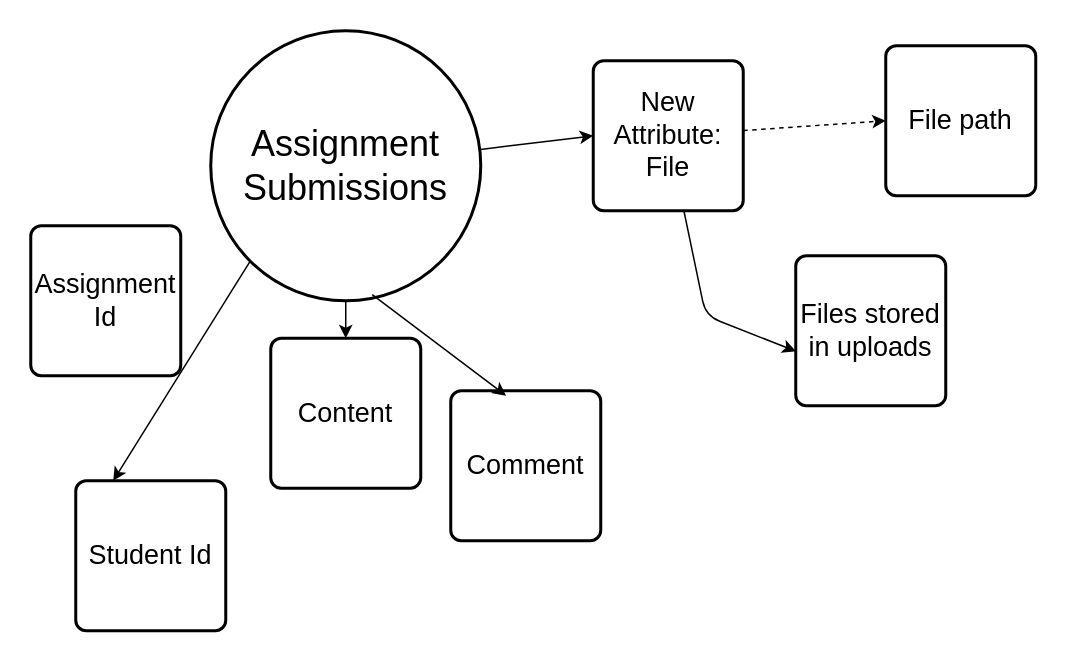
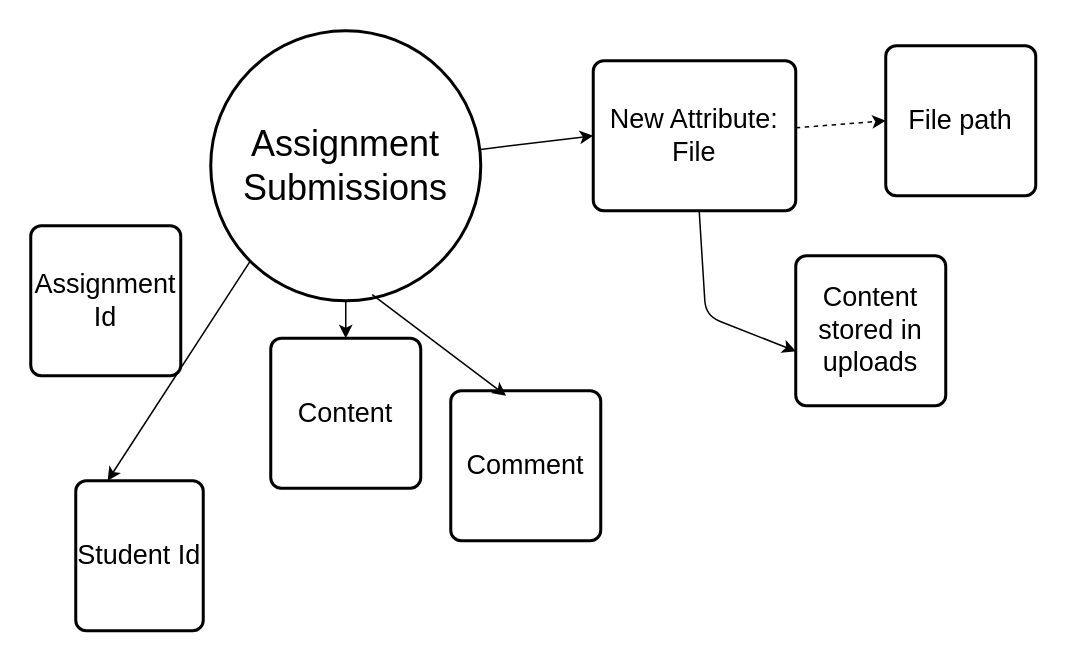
- <mxCell id="10" value="&lt;span style=&quot;font-size: 18px;&quot;&gt;New Attribute:&lt;/span&gt;&lt;div&gt;&lt;span style=&quot;font-size: 18px;&quot;&gt;File&lt;/span&gt;&lt;/div&gt;" style="rounded=1;whiteSpace=wrap;html=1;absoluteArcSize=1;arcSize=14;strokeWidth=2;" vertex="1" parent="1"><mxGeometry x="395" y="40" width="100" height="100" as="geometry" /></mxCell>
+ <mxCell id="10" value="&lt;span style=&quot;font-size: 18px;&quot;&gt;New Attribute:&lt;/span&gt;&lt;div&gt;&lt;span style=&quot;font-size: 18px;&quot;&gt;File&lt;/span&gt;&lt;/div&gt;" style="rounded=1;whiteSpace=wrap;html=1;absoluteArcSize=1;arcSize=14;strokeWidth=2;" vertex="1" parent="1"><mxGeometry x="395" y="40" width="135" height="100" as="geometry" /></mxCell>
- <mxCell id="13" value="&lt;span style=&quot;font-size: 18px;&quot;&gt;Files stored in uploads&lt;/span&gt;" style="rounded=1;whiteSpace=wrap;html=1;absoluteArcSize=1;arcSize=14;strokeWidth=2;" vertex="1" parent="1"><mxGeometry x="530" y="170" width="100" height="100" as="geometry" /></mxCell>
+ <mxCell id="13" value="&lt;span style=&quot;font-size: 18px;&quot;&gt;Content stored in uploads&lt;/span&gt;" style="rounded=1;whiteSpace=wrap;html=1;absoluteArcSize=1;arcSize=14;strokeWidth=2;" vertex="1" parent="1"><mxGeometry x="530" y="170" width="100" height="100" as="geometry" /></mxCell>
- <mxCell id="9" value="&lt;span style=&quot;font-size: 18px;&quot;&gt;Student Id&lt;/span&gt;" style="rounded=1;whiteSpace=wrap;html=1;absoluteArcSize=1;arcSize=14;strokeWidth=2;" vertex="1" parent="1"><mxGeometry x="50" y="320" width="100" height="100" as="geometry" /></mxCell>
+ <mxCell id="9" value="&lt;span style=&quot;font-size: 18px;&quot;&gt;Student Id&lt;/span&gt;" style="rounded=1;whiteSpace=wrap;html=1;absoluteArcSize=1;arcSize=14;strokeWidth=2;" vertex="1" parent="1"><mxGeometry x="50" y="320" width="85" height="100" as="geometry" /></mxCell>
